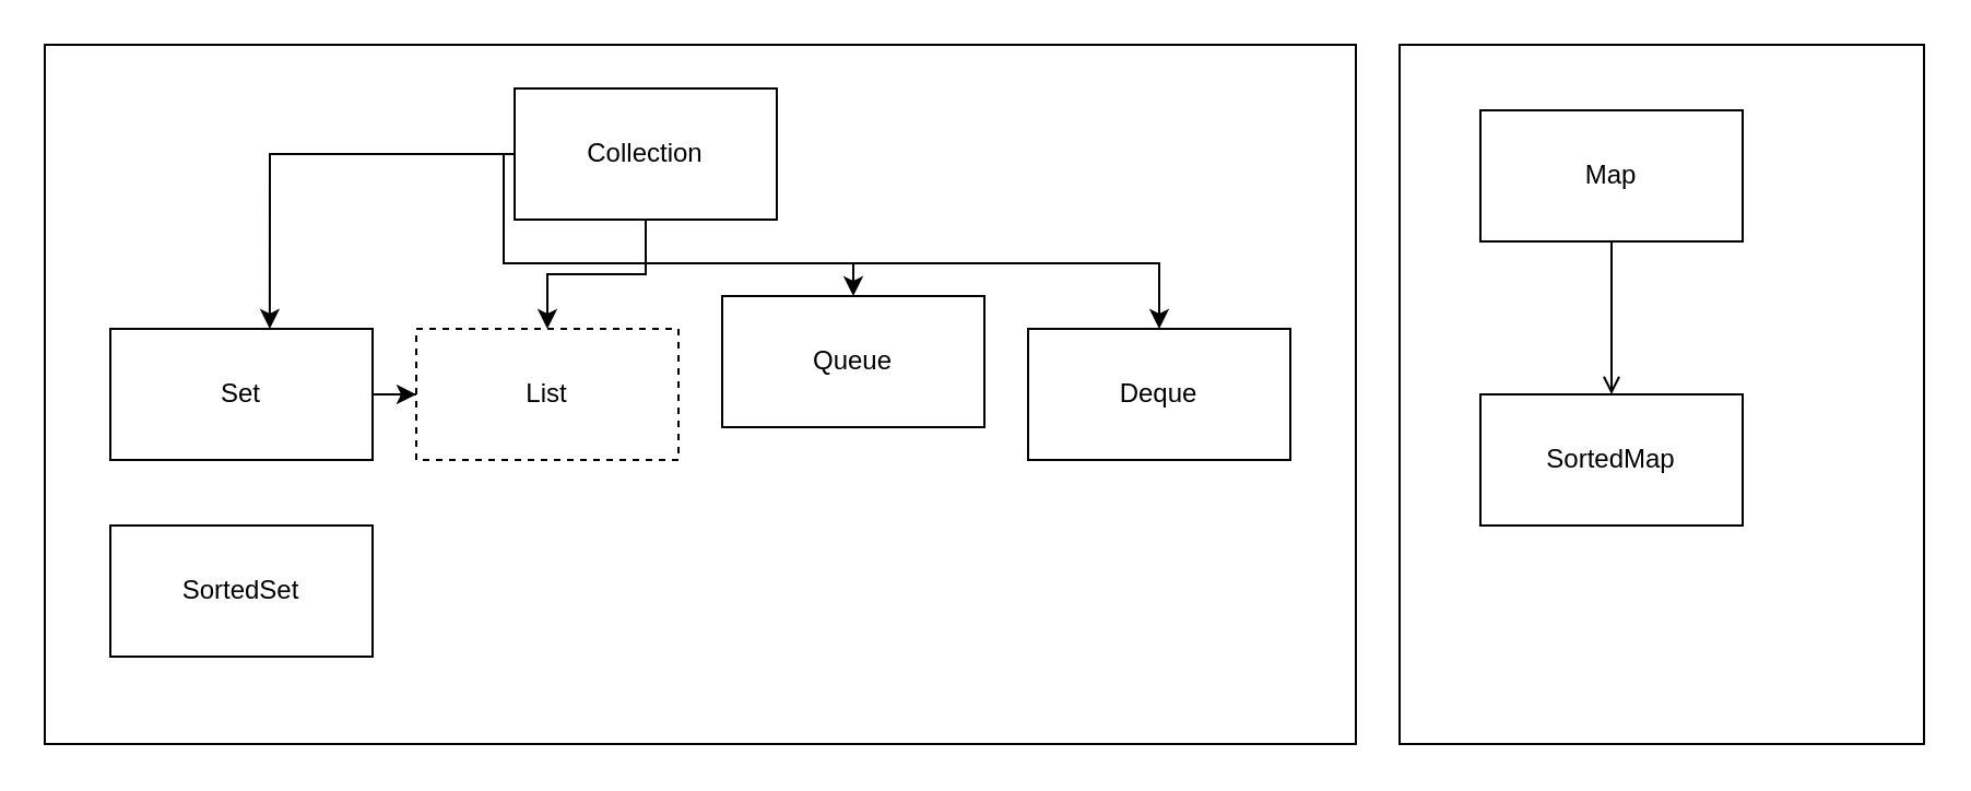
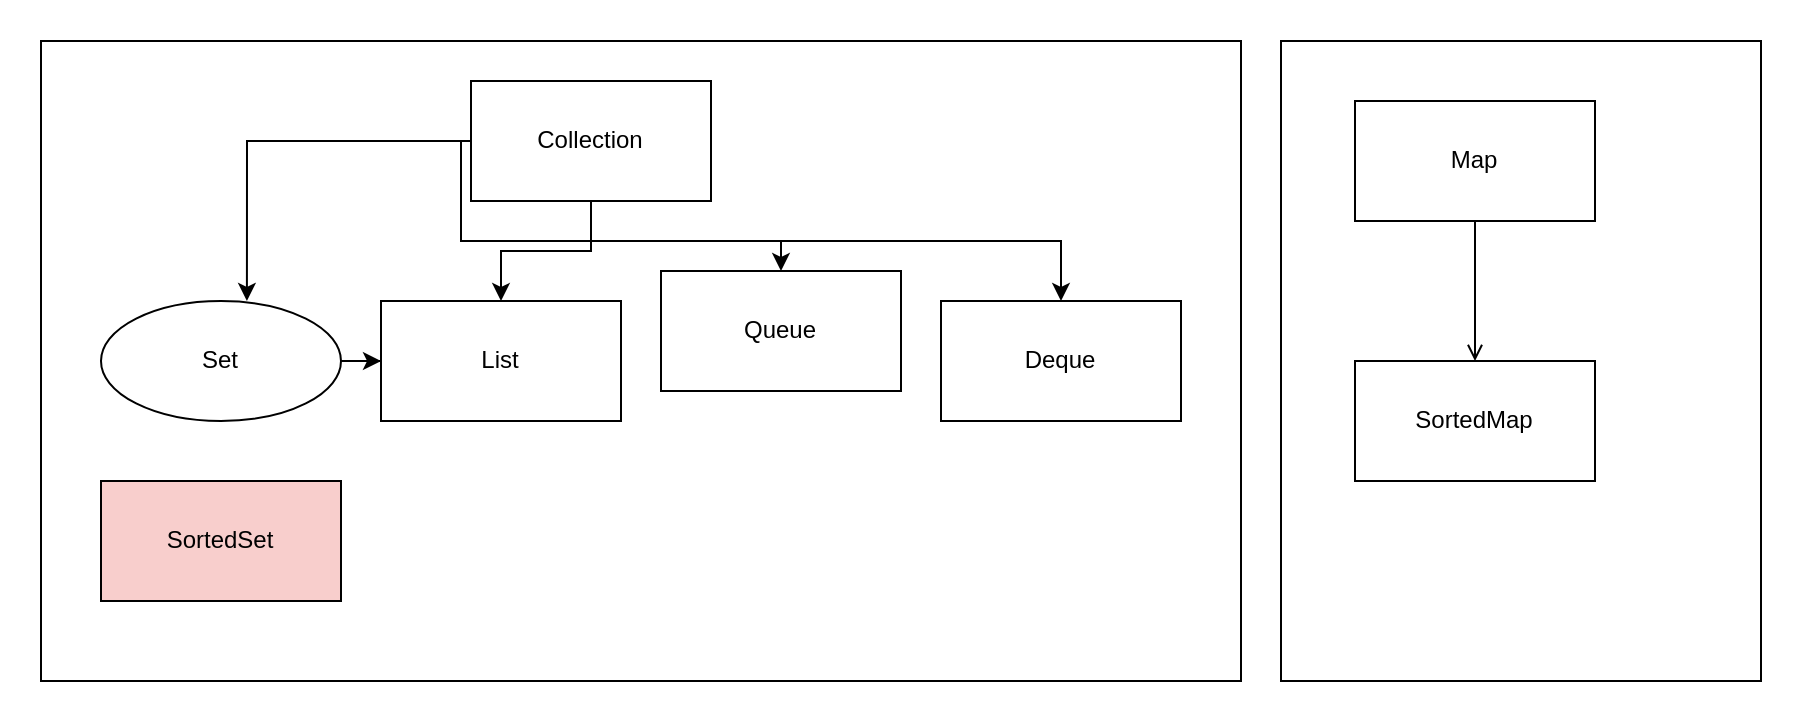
- <mxCell id="10" value="Set" style="rounded=0;whiteSpace=wrap;html=1;" vertex="1" parent="1"><mxGeometry x="50" y="150" width="120" height="60" as="geometry" /></mxCell>
+ <mxCell id="10" value="Set" style="ellipse;whiteSpace=wrap;html=1;" vertex="1" parent="1"><mxGeometry x="50" y="150" width="120" height="60" as="geometry" /></mxCell>
- <mxCell id="12" value="List" style="rounded=0;whiteSpace=wrap;html=1;dashed=1;" vertex="1" parent="1"><mxGeometry x="190" y="150" width="120" height="60" as="geometry" /></mxCell>
+ <mxCell id="12" value="List" style="rounded=0;whiteSpace=wrap;html=1;" vertex="1" parent="1"><mxGeometry x="190" y="150" width="120" height="60" as="geometry" /></mxCell>
- <mxCell id="11" value="SortedSet" style="rounded=0;whiteSpace=wrap;html=1;" vertex="1" parent="1"><mxGeometry x="50" y="240" width="120" height="60" as="geometry" /></mxCell>
+ <mxCell id="11" value="SortedSet" style="rounded=0;whiteSpace=wrap;html=1;fillColor=#f8cecc;" vertex="1" parent="1"><mxGeometry x="50" y="240" width="120" height="60" as="geometry" /></mxCell>
